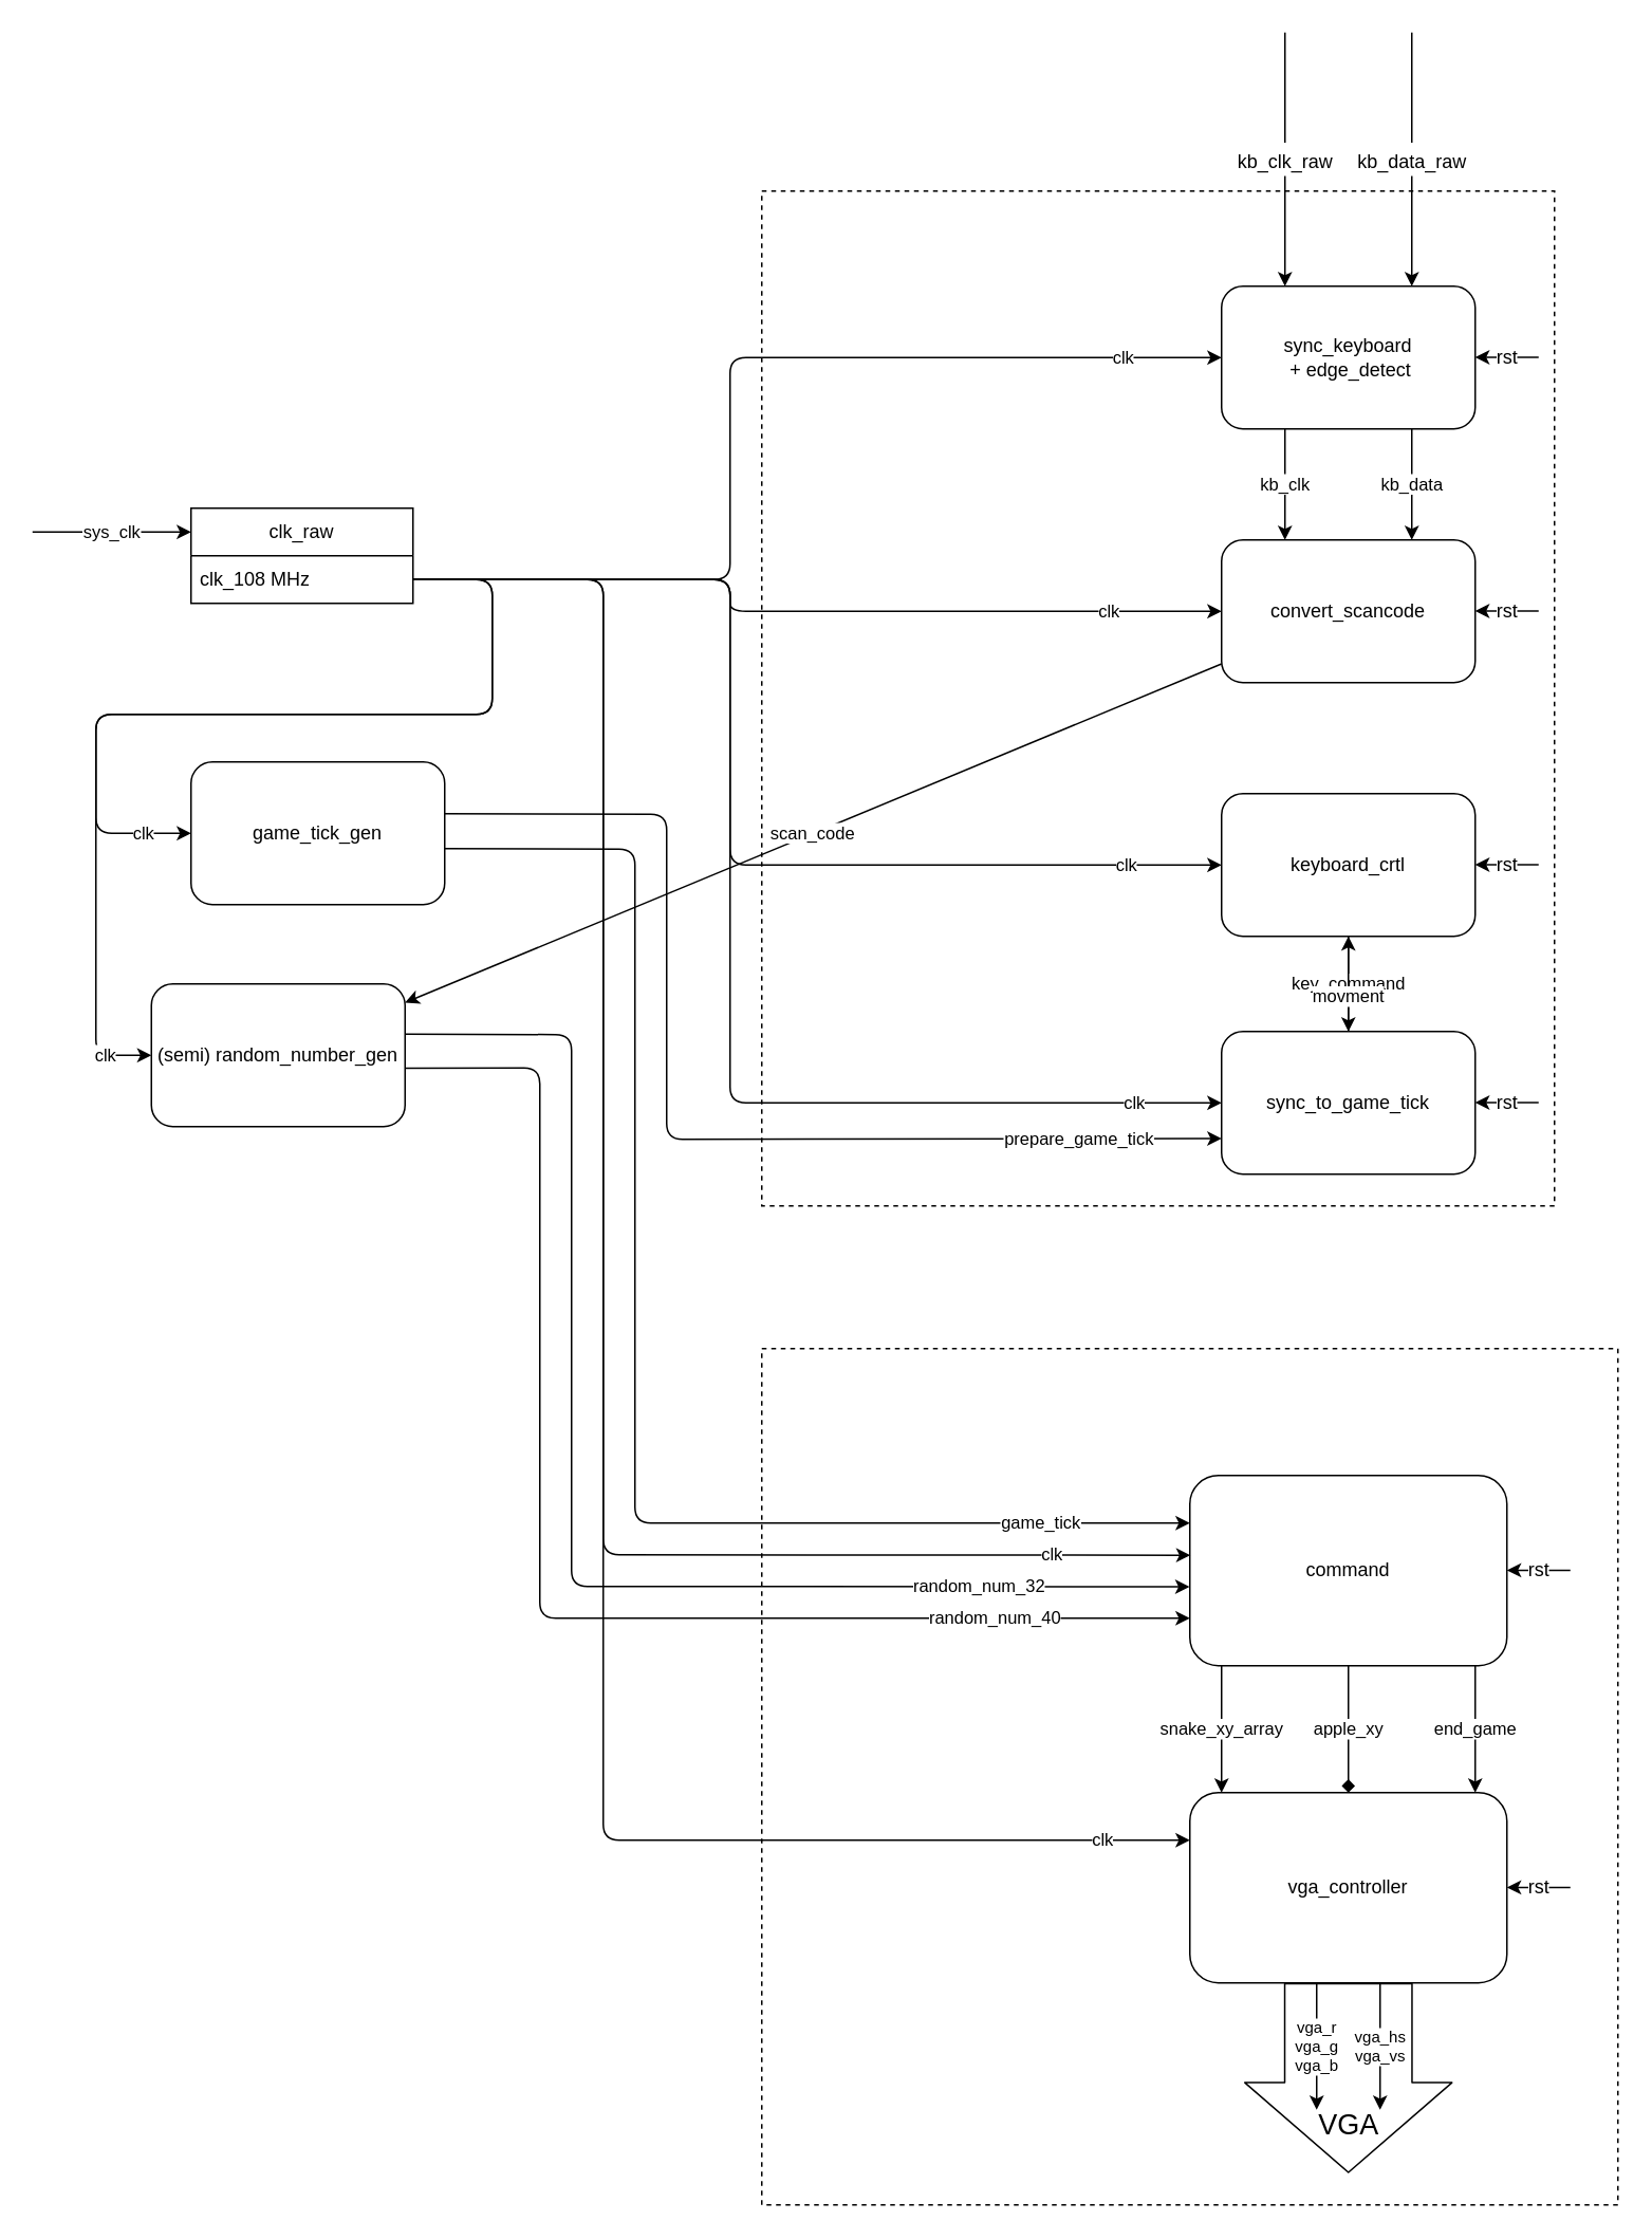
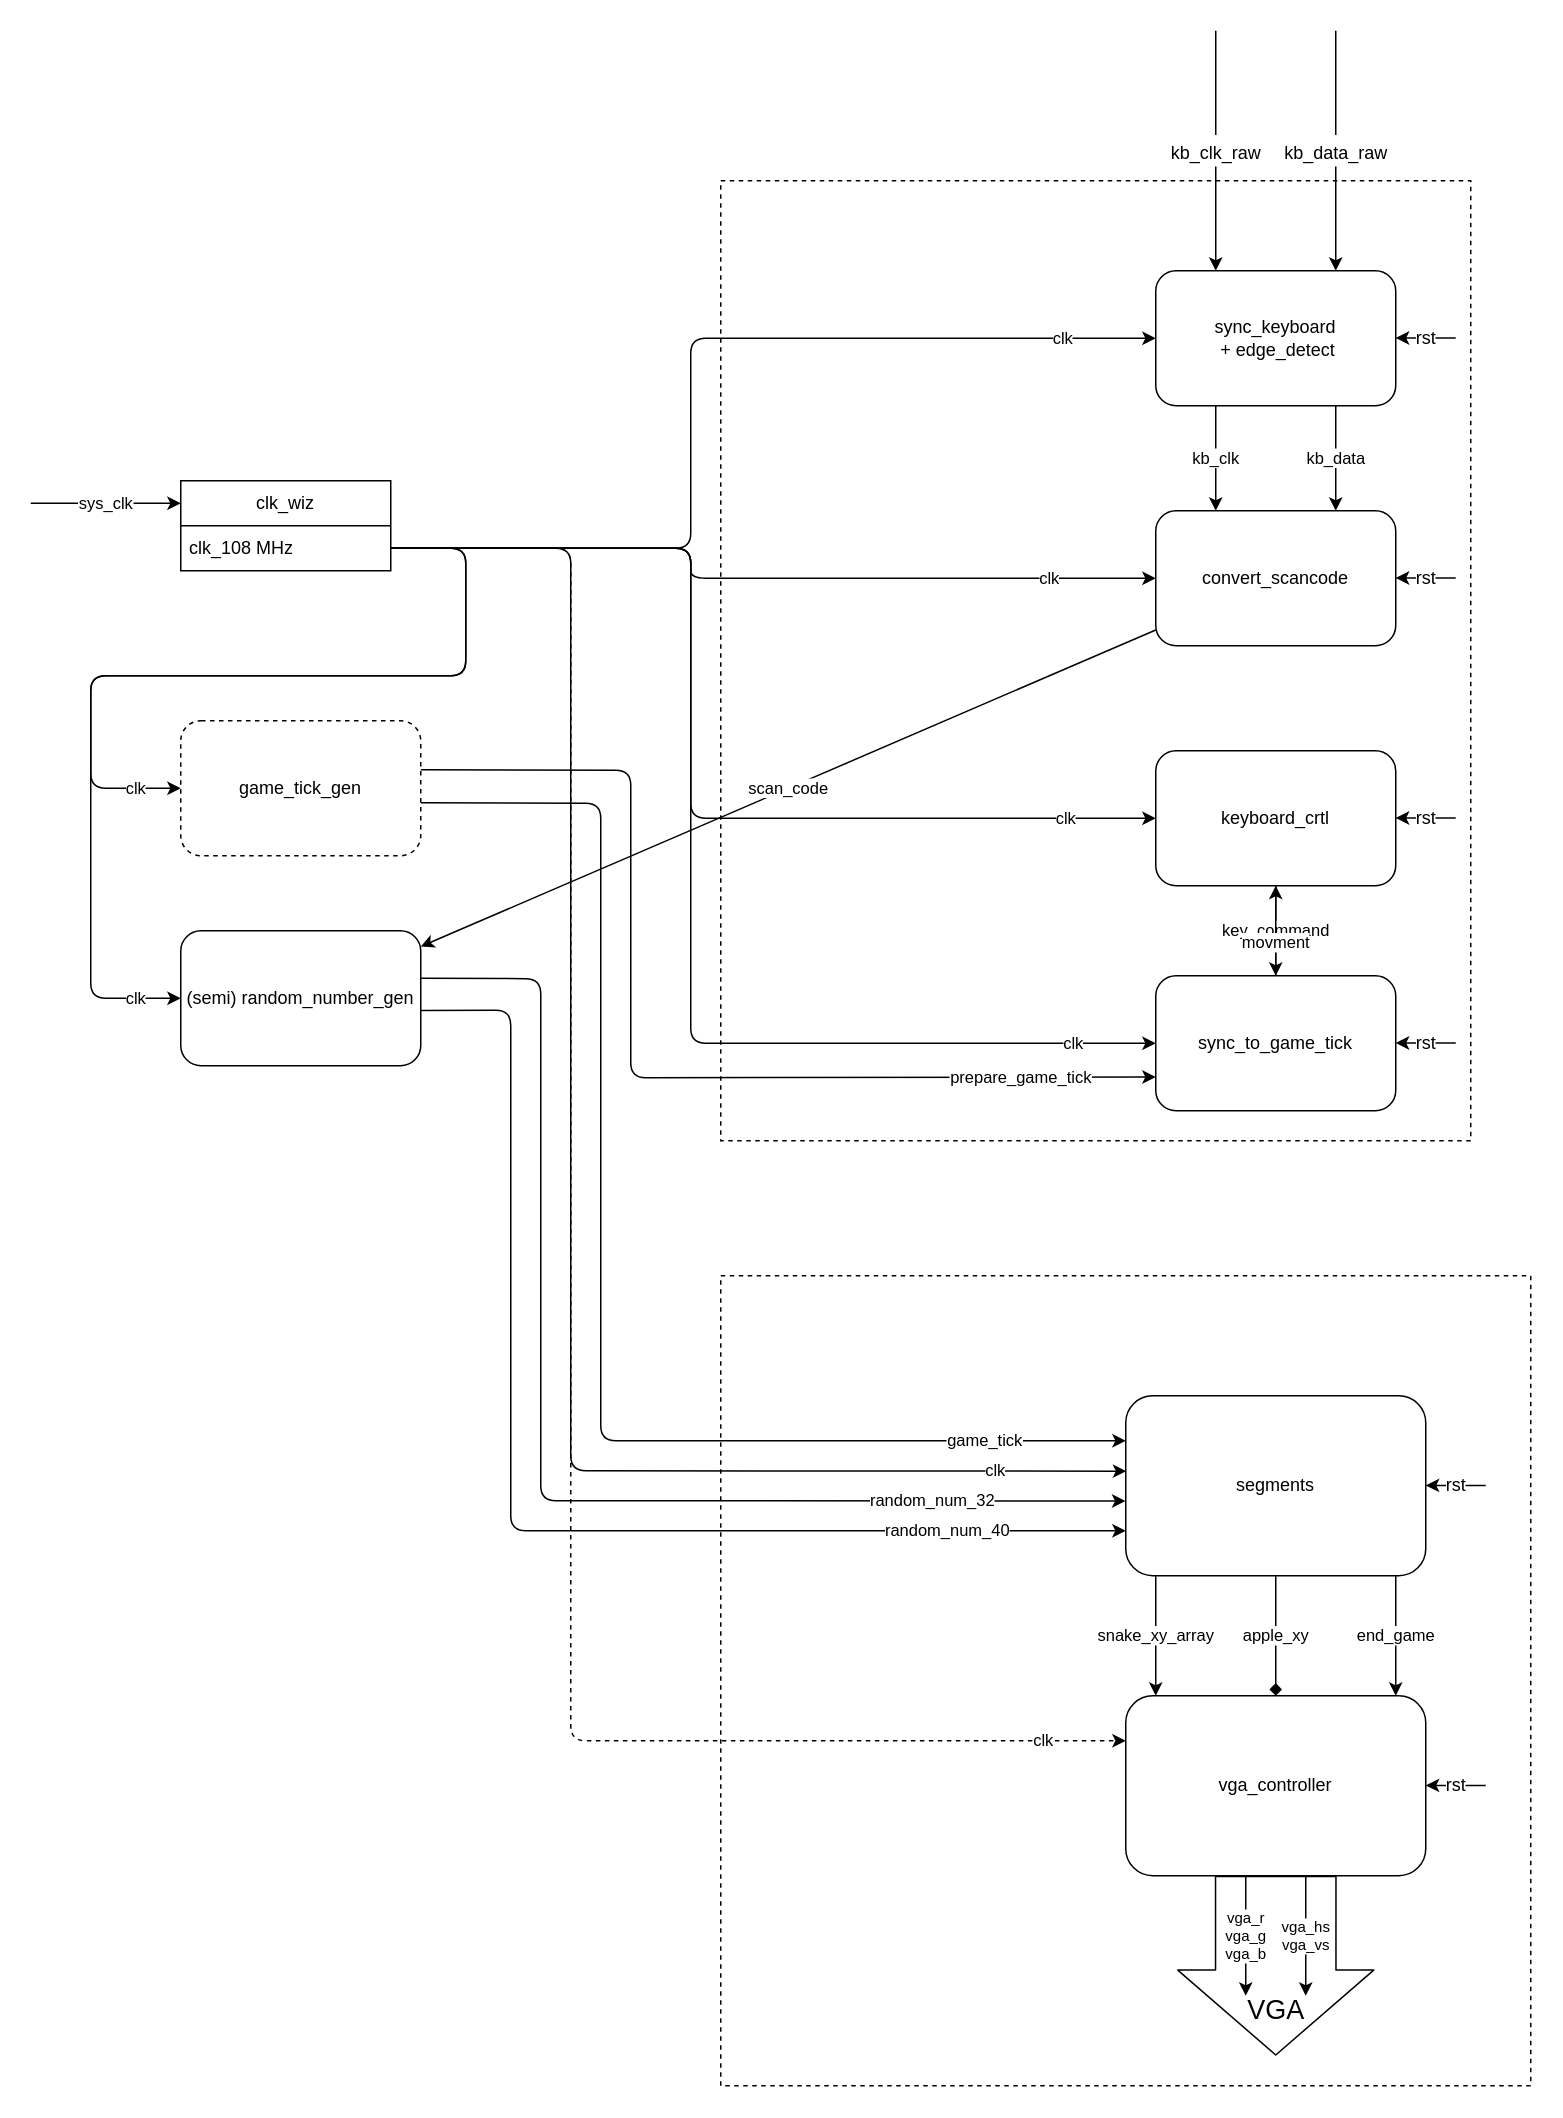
- <mxCell id="12" value="clk_raw" style="swimlane;fontStyle=0;childLayout=stackLayout;horizontal=1;startSize=30;horizontalStack=0;resizeParent=1;resizeParentMax=0;resizeLast=0;collapsible=1;marginBottom=0;whiteSpace=wrap;html=1;" parent="1" vertex="1"><mxGeometry x="120" y="320" width="140" height="60" as="geometry" /></mxCell>
+ <mxCell id="12" value="clk_wiz" style="swimlane;fontStyle=0;childLayout=stackLayout;horizontal=1;startSize=30;horizontalStack=0;resizeParent=1;resizeParentMax=0;resizeLast=0;collapsible=1;marginBottom=0;whiteSpace=wrap;html=1;" parent="1" vertex="1"><mxGeometry x="120" y="320" width="140" height="60" as="geometry" /></mxCell>
- <mxCell id="19" value="game_tick_gen" style="rounded=1;whiteSpace=wrap;html=1;" vertex="1" parent="1"><mxGeometry x="120" y="480" width="160" height="90" as="geometry" /></mxCell>
+ <mxCell id="19" value="game_tick_gen" style="rounded=1;whiteSpace=wrap;html=1;dashed=1;" vertex="1" parent="1"><mxGeometry x="120" y="480" width="160" height="90" as="geometry" /></mxCell>
- <mxCell id="27" value="(semi) random_number_gen" style="rounded=1;whiteSpace=wrap;html=1;" vertex="1" parent="1"><mxGeometry x="95" y="620" width="160" height="90" as="geometry" /></mxCell>
+ <mxCell id="27" value="(semi) random_number_gen" style="rounded=1;whiteSpace=wrap;html=1;" vertex="1" parent="1"><mxGeometry x="120" y="620" width="160" height="90" as="geometry" /></mxCell>
- <mxCell id="30" value="command" style="rounded=1;whiteSpace=wrap;html=1;" vertex="1" parent="1"><mxGeometry x="750" y="930" width="200" height="120" as="geometry" /></mxCell>
+ <mxCell id="30" value="segments" style="rounded=1;whiteSpace=wrap;html=1;" vertex="1" parent="1"><mxGeometry x="750" y="930" width="200" height="120" as="geometry" /></mxCell>
- <mxCell id="11" value="clk" style="edgeStyle=none;html=1;entryX=0;entryY=0.25;entryDx=0;entryDy=0;exitX=1;exitY=0.5;exitDx=0;exitDy=0;" edge="1" parent="1" source="13" target="32"><mxGeometry x="0.914" relative="1" as="geometry"><Array as="points"><mxPoint x="380" y="365" /><mxPoint x="380" y="1160" /></Array><mxPoint as="offset" /></mxGeometry></mxCell>
+ <mxCell id="11" value="clk" style="edgeStyle=none;html=1;entryX=0;entryY=0.25;entryDx=0;entryDy=0;exitX=1;exitY=0.5;exitDx=0;exitDy=0;dashed=1;" edge="1" parent="1" source="13" target="32"><mxGeometry x="0.914" relative="1" as="geometry"><Array as="points"><mxPoint x="380" y="365" /><mxPoint x="380" y="1160" /></Array><mxPoint as="offset" /></mxGeometry></mxCell>
